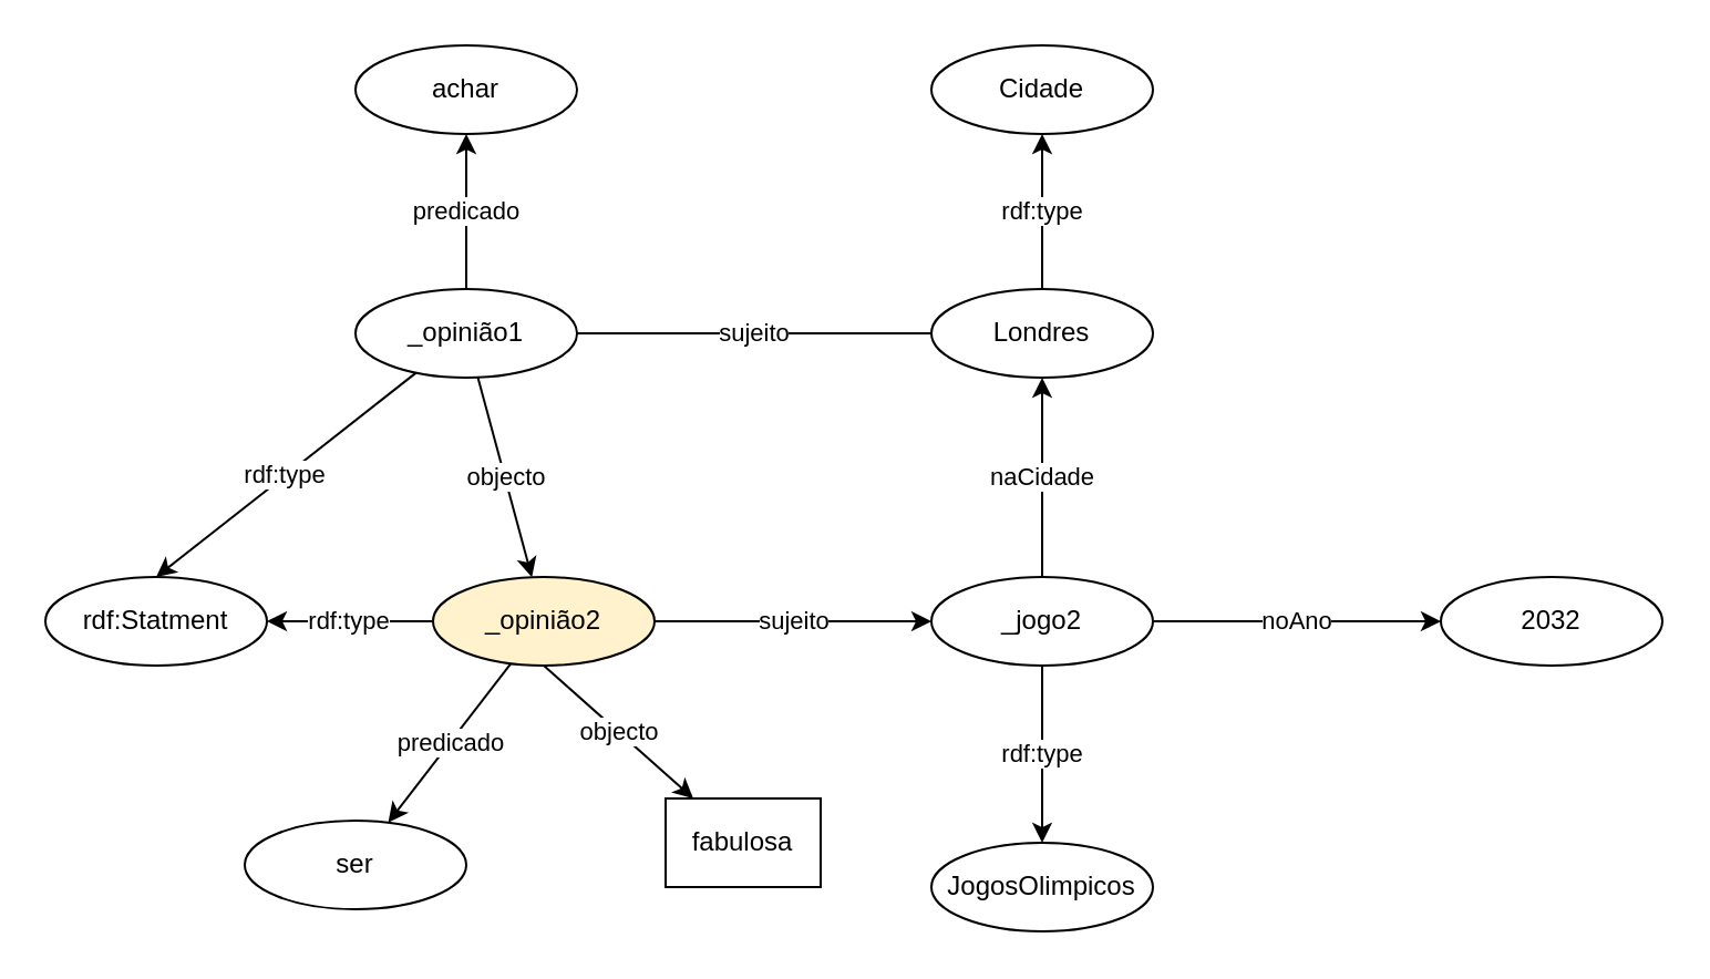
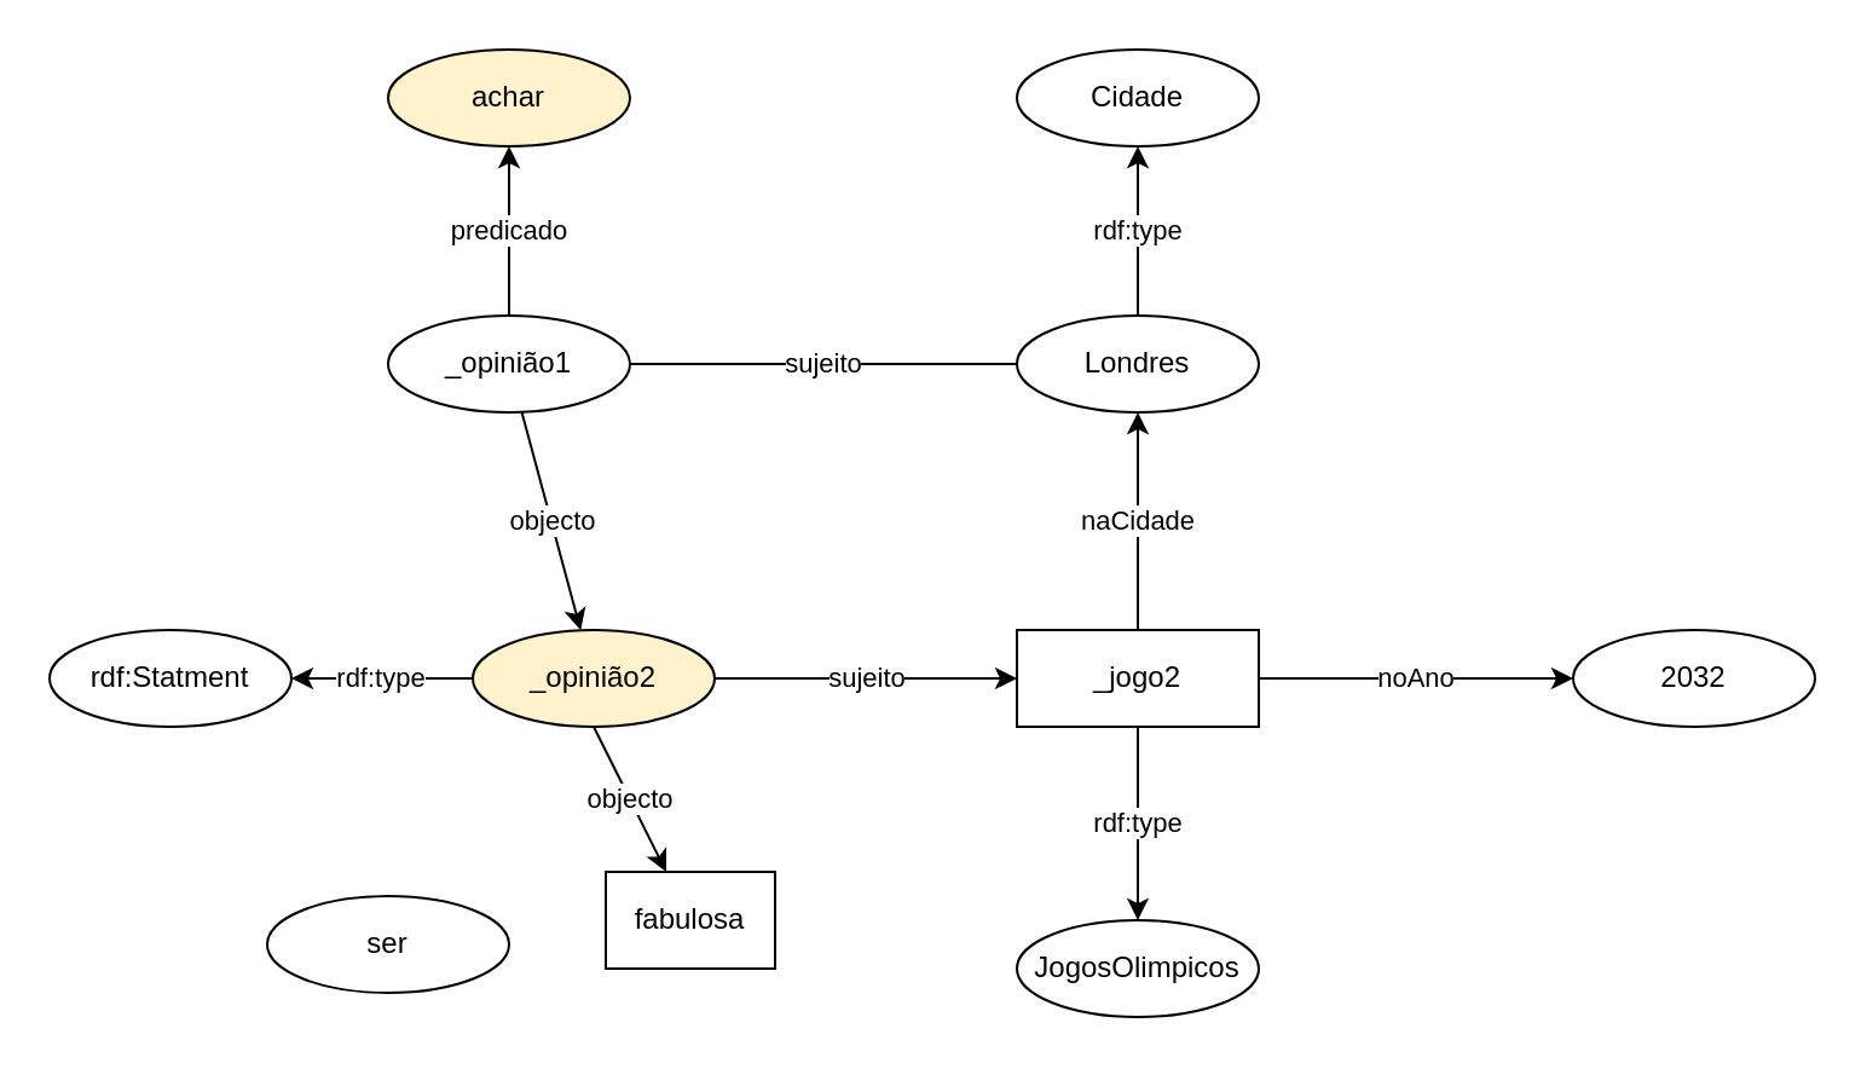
- <mxCell id="11" value="achar" style="ellipse;whiteSpace=wrap;html=1;" parent="1" vertex="1"><mxGeometry x="160" y="20" width="100" height="40" as="geometry" /></mxCell>
+ <mxCell id="11" value="achar" style="ellipse;whiteSpace=wrap;html=1;fillColor=#fff2cc;" parent="1" vertex="1"><mxGeometry x="160" y="20" width="100" height="40" as="geometry" /></mxCell>
- <mxCell id="7" value="rdf:type" style="endArrow=classic;html=1;entryX=0.5;entryY=0;entryDx=0;entryDy=0;" parent="1" source="6" target="2" edge="1"><mxGeometry width="50" height="50" relative="1" as="geometry"><mxPoint x="370" y="340" as="sourcePoint" /><mxPoint x="420" y="290" as="targetPoint" /></mxGeometry></mxCell>
- <mxCell id="4" value="_jogo2" style="ellipse;whiteSpace=wrap;html=1;" parent="1" vertex="1"><mxGeometry x="420" y="260" width="100" height="40" as="geometry" /></mxCell>
+ <mxCell id="4" value="_jogo2" style="whiteSpace=wrap;html=1;rounded=0;" parent="1" vertex="1"><mxGeometry x="420" y="260" width="100" height="40" as="geometry" /></mxCell>
- <mxCell id="15" value="predicado" style="endArrow=classic;html=1;" parent="1" source="12" target="16" edge="1"><mxGeometry width="50" height="50" relative="1" as="geometry"><mxPoint x="460" y="460" as="sourcePoint" /><mxPoint x="520" y="450" as="targetPoint" /></mxGeometry></mxCell>
- <mxCell id="18" value="fabulosa" style="rounded=0;whiteSpace=wrap;html=1;" parent="1" vertex="1"><mxGeometry x="300" y="360" width="70" height="40" as="geometry" /></mxCell>
+ <mxCell id="18" value="fabulosa" style="rounded=0;whiteSpace=wrap;html=1;" parent="1" vertex="1"><mxGeometry x="250" y="360" width="70" height="40" as="geometry" /></mxCell>
